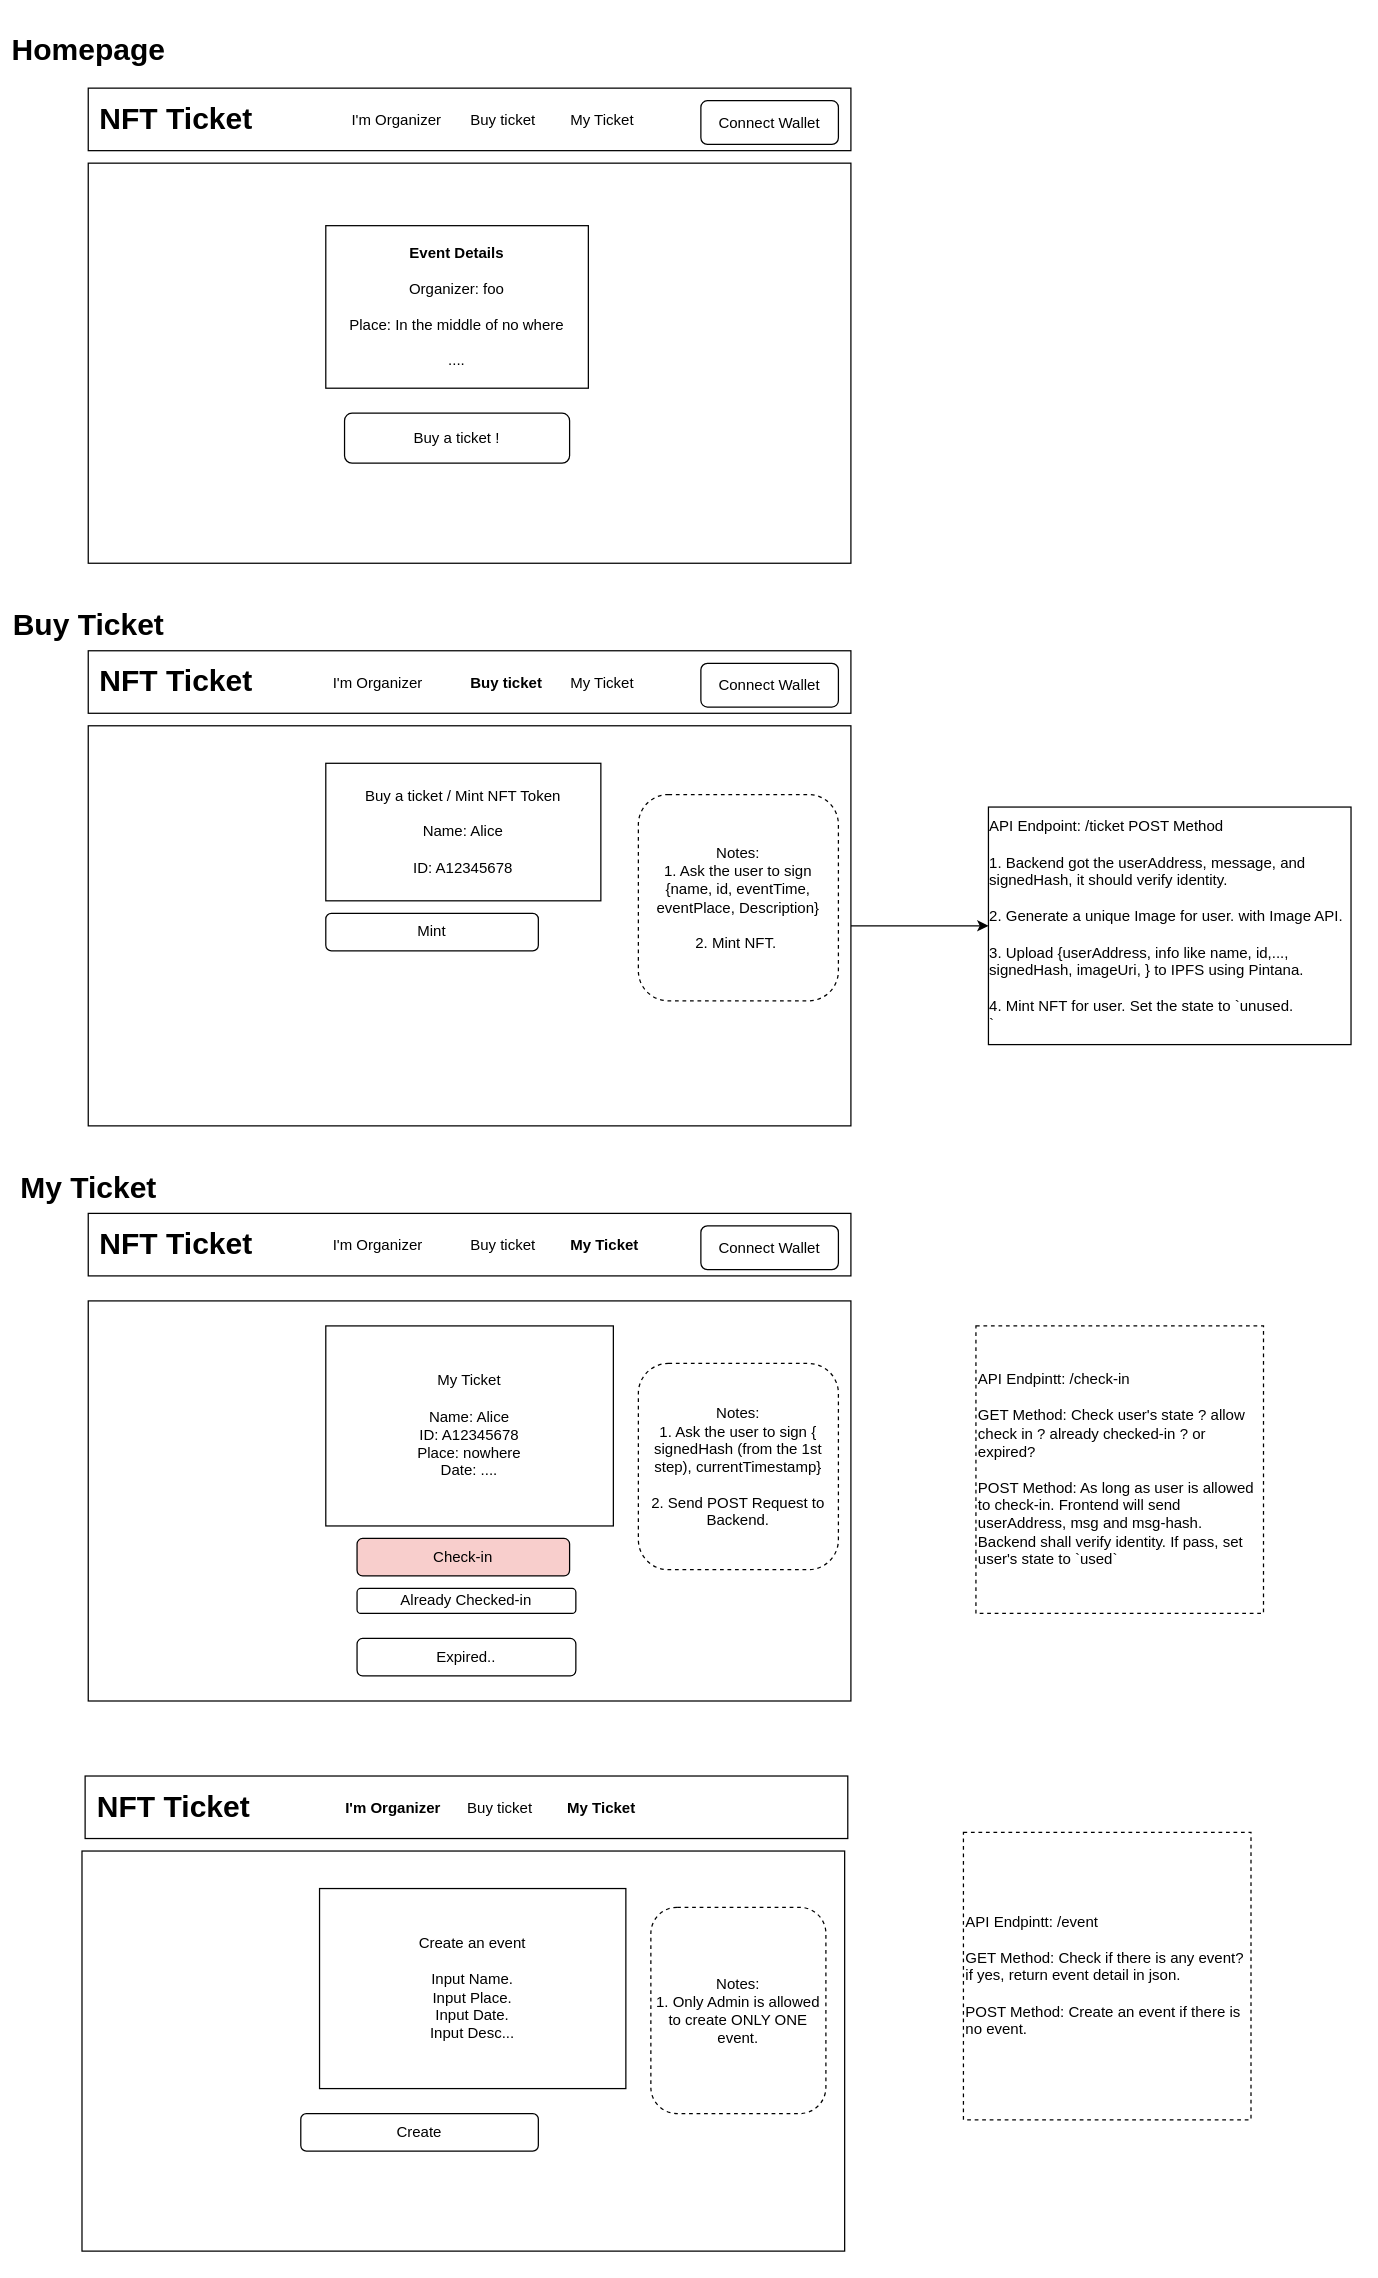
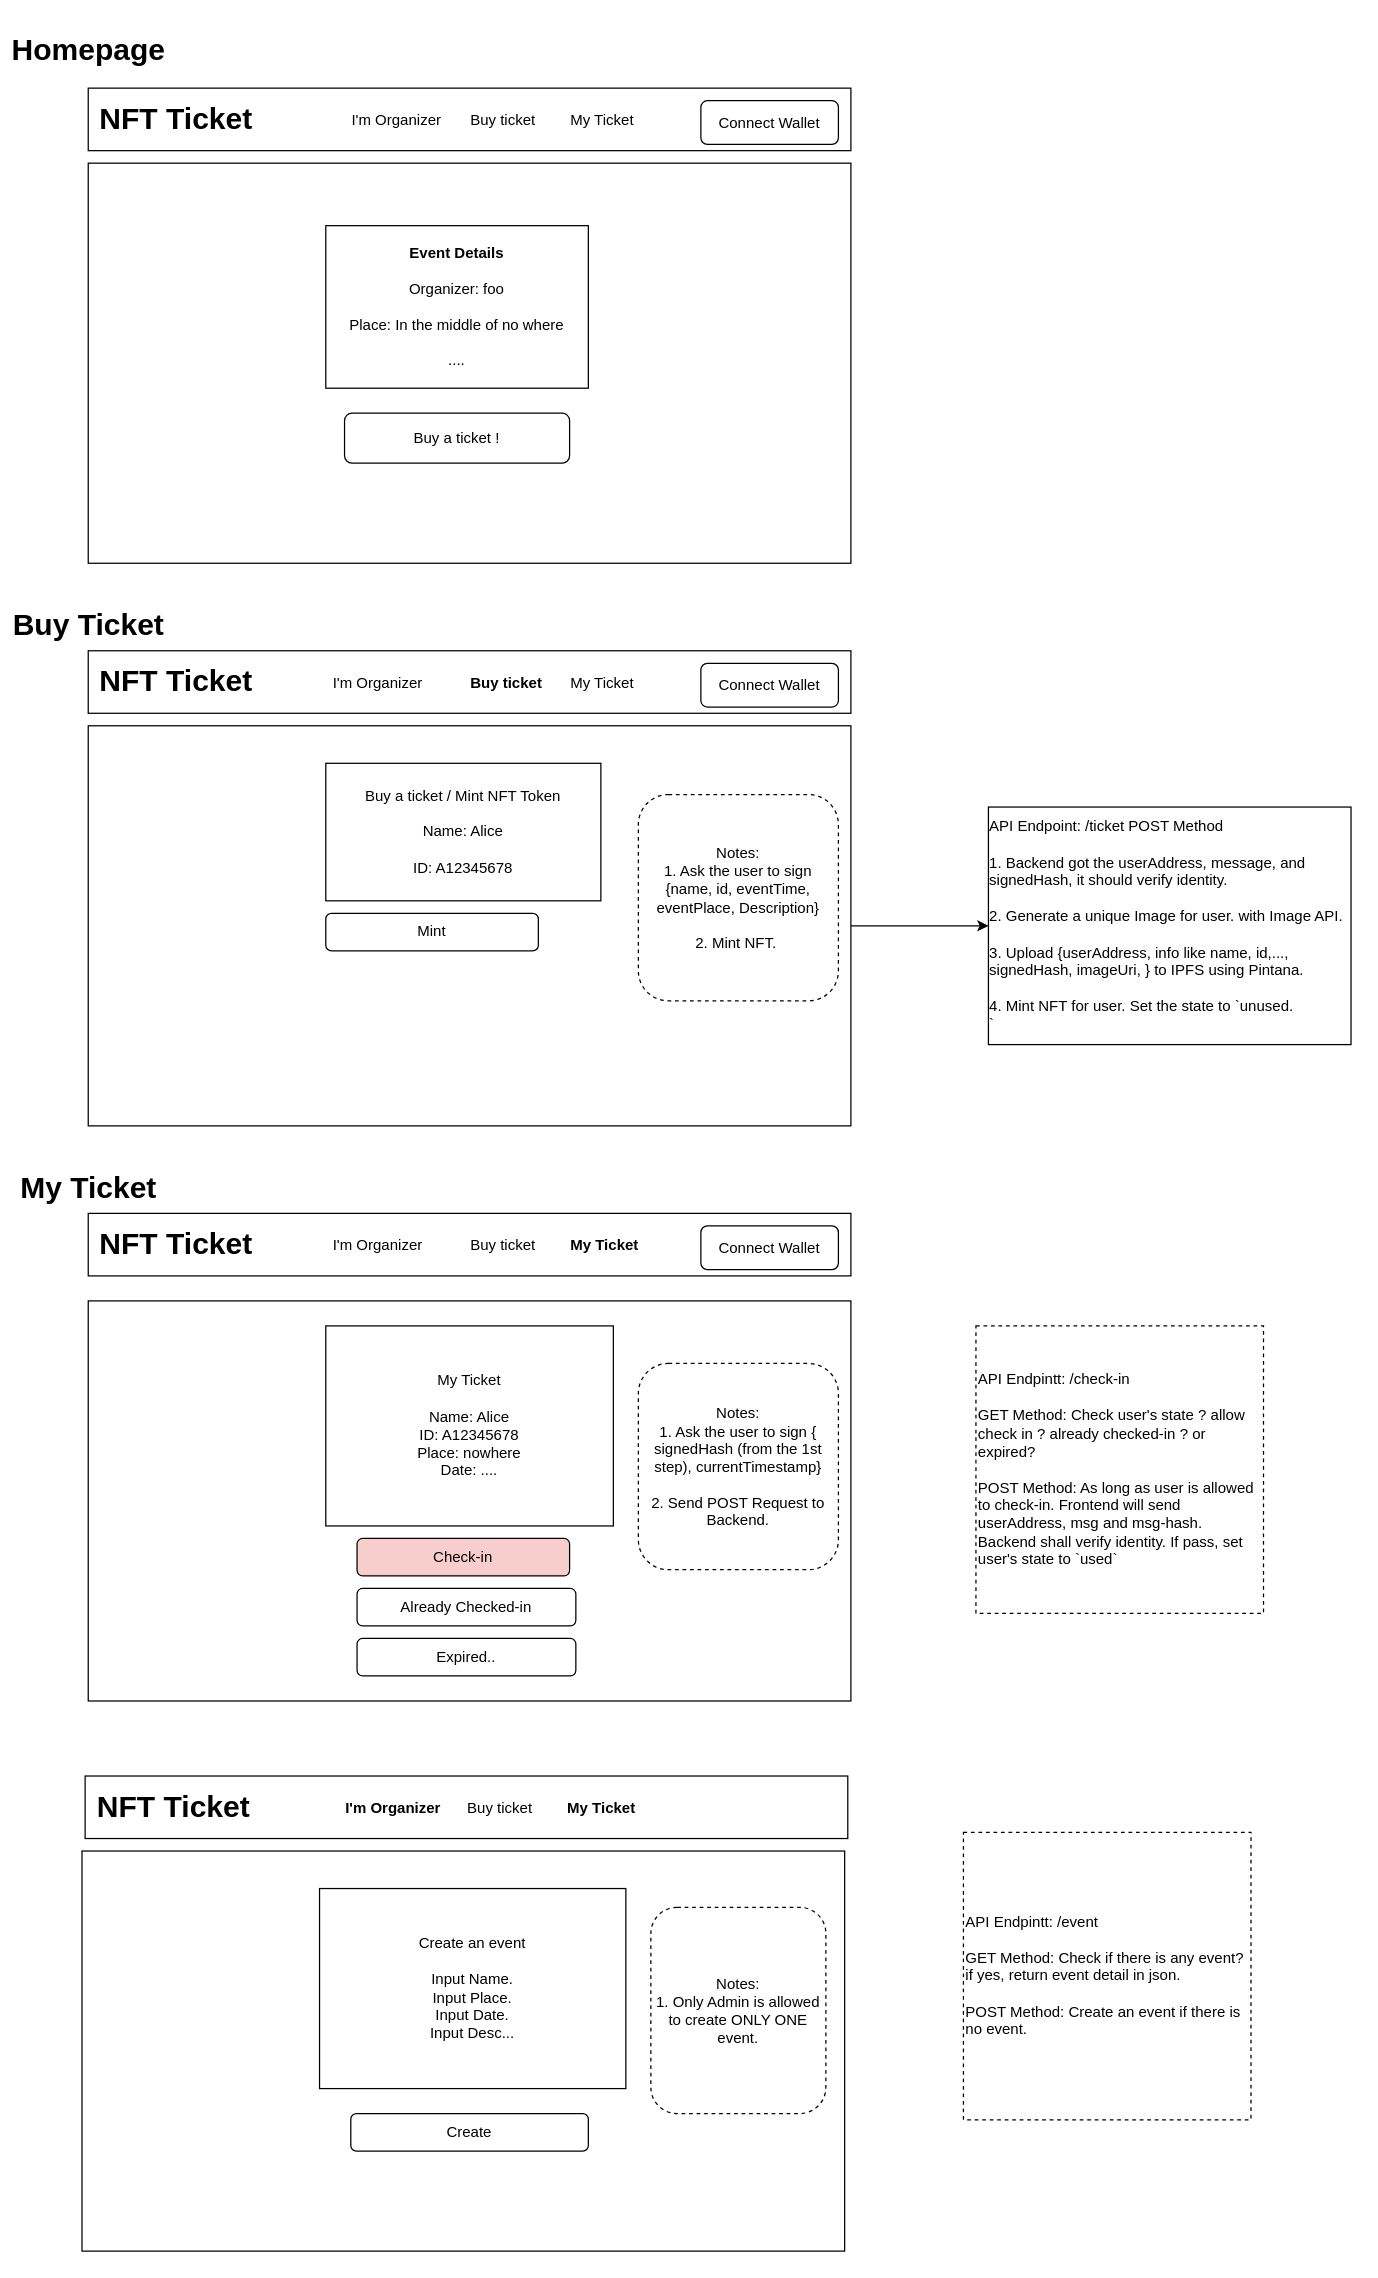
- <mxCell id="34" value="Already Checked-in" style="rounded=1;whiteSpace=wrap;html=1;" vertex="1" parent="1"><mxGeometry x="285" y="1270" width="175" height="20" as="geometry" /></mxCell>
+ <mxCell id="34" value="Already Checked-in" style="rounded=1;whiteSpace=wrap;html=1;" vertex="1" parent="1"><mxGeometry x="285" y="1270" width="175" height="30" as="geometry" /></mxCell>
- <mxCell id="46" value="Create" style="rounded=1;whiteSpace=wrap;html=1;glass=1;fillColor=none;" vertex="1" parent="1"><mxGeometry x="240" y="1690" width="190" height="30" as="geometry" /></mxCell>
+ <mxCell id="46" value="Create" style="rounded=1;whiteSpace=wrap;html=1;glass=1;fillColor=none;" vertex="1" parent="1"><mxGeometry x="280" y="1690" width="190" height="30" as="geometry" /></mxCell>
